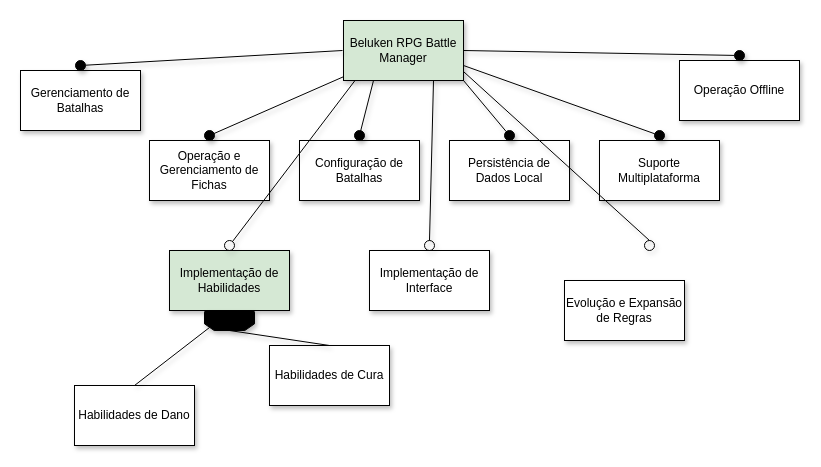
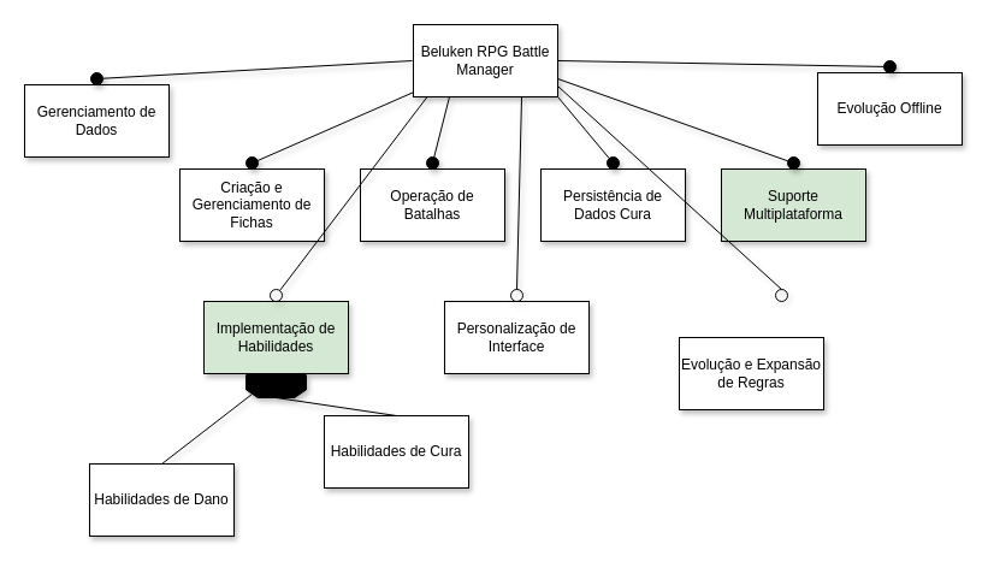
- <mxCell id="2" value="Beluken RPG Battle Manager" style="rounded=0;whiteSpace=wrap;html=1;shadow=1;fillColor=#d5e8d4;" vertex="1" parent="1"><mxGeometry x="343" y="20" width="120" height="60" as="geometry" /></mxCell>
+ <mxCell id="2" value="Beluken RPG Battle Manager" style="rounded=0;whiteSpace=wrap;html=1;shadow=1;" vertex="1" parent="1"><mxGeometry x="343" y="20" width="120" height="60" as="geometry" /></mxCell>
- <mxCell id="20" value="Operação Offline" style="rounded=0;whiteSpace=wrap;html=1;shadow=1;" vertex="1" parent="1"><mxGeometry x="679" y="60" width="120" height="60" as="geometry" /></mxCell>
+ <mxCell id="20" value="Evolução Offline" style="rounded=0;whiteSpace=wrap;html=1;shadow=1;" vertex="1" parent="1"><mxGeometry x="679" y="60" width="120" height="60" as="geometry" /></mxCell>
- <mxCell id="8" value="Gerenciamento de Batalhas" style="rounded=0;whiteSpace=wrap;html=1;shadow=1;" vertex="1" parent="1"><mxGeometry x="20" y="70" width="120" height="60" as="geometry" /></mxCell>
+ <mxCell id="8" value="Gerenciamento de Dados" style="rounded=0;whiteSpace=wrap;html=1;shadow=1;" vertex="1" parent="1"><mxGeometry x="20" y="70" width="120" height="60" as="geometry" /></mxCell>
- <mxCell id="4" value="Operação e Gerenciamento de Fichas" style="rounded=0;whiteSpace=wrap;html=1;shadow=1;" vertex="1" parent="1"><mxGeometry x="149" y="140" width="120" height="60" as="geometry" /></mxCell>
+ <mxCell id="4" value="Criação e Gerenciamento de Fichas" style="rounded=0;whiteSpace=wrap;html=1;shadow=1;" vertex="1" parent="1"><mxGeometry x="149" y="140" width="120" height="60" as="geometry" /></mxCell>
- <mxCell id="12" value="Configuração de Batalhas" style="rounded=0;whiteSpace=wrap;html=1;shadow=1;" vertex="1" parent="1"><mxGeometry x="299" y="140" width="120" height="60" as="geometry" /></mxCell>
+ <mxCell id="12" value="Operação de Batalhas" style="rounded=0;whiteSpace=wrap;html=1;shadow=1;" vertex="1" parent="1"><mxGeometry x="299" y="140" width="120" height="60" as="geometry" /></mxCell>
- <mxCell id="16" value="Persistência de Dados Local" style="rounded=0;whiteSpace=wrap;html=1;shadow=1;" vertex="1" parent="1"><mxGeometry x="449" y="140" width="120" height="60" as="geometry" /></mxCell>
+ <mxCell id="16" value="Persistência de Dados Cura" style="rounded=0;whiteSpace=wrap;html=1;shadow=1;" vertex="1" parent="1"><mxGeometry x="449" y="140" width="120" height="60" as="geometry" /></mxCell>
- <mxCell id="24" value="Suporte Multiplataforma" style="rounded=0;whiteSpace=wrap;html=1;shadow=1;" vertex="1" parent="1"><mxGeometry x="599" y="140" width="120" height="60" as="geometry" /></mxCell>
+ <mxCell id="24" value="Suporte Multiplataforma" style="rounded=0;whiteSpace=wrap;html=1;shadow=1;fillColor=#d5e8d4;" vertex="1" parent="1"><mxGeometry x="599" y="140" width="120" height="60" as="geometry" /></mxCell>
- <mxCell id="31" value="Implementação de Interface" style="rounded=0;whiteSpace=wrap;html=1;shadow=1;" vertex="1" parent="1"><mxGeometry x="369" y="250" width="120" height="60" as="geometry" /></mxCell>
+ <mxCell id="31" value="Personalização de Interface" style="rounded=0;whiteSpace=wrap;html=1;shadow=1;" vertex="1" parent="1"><mxGeometry x="369" y="250" width="120" height="60" as="geometry" /></mxCell>
